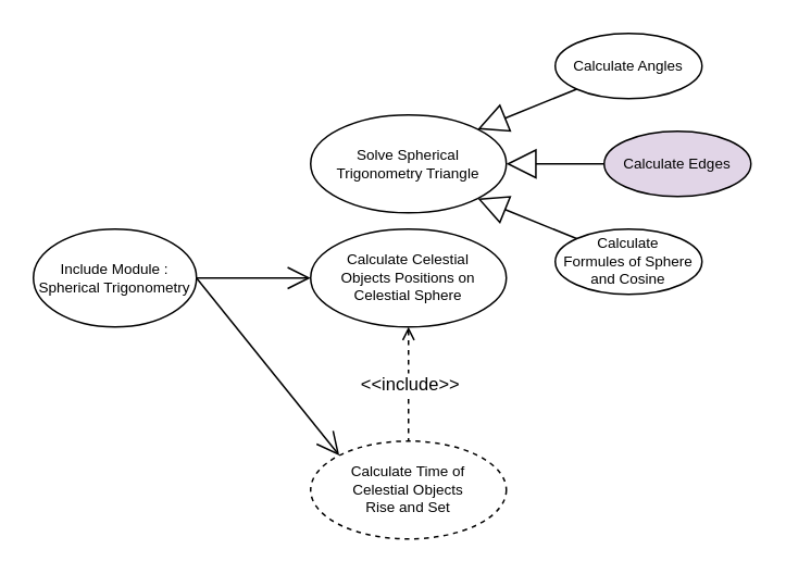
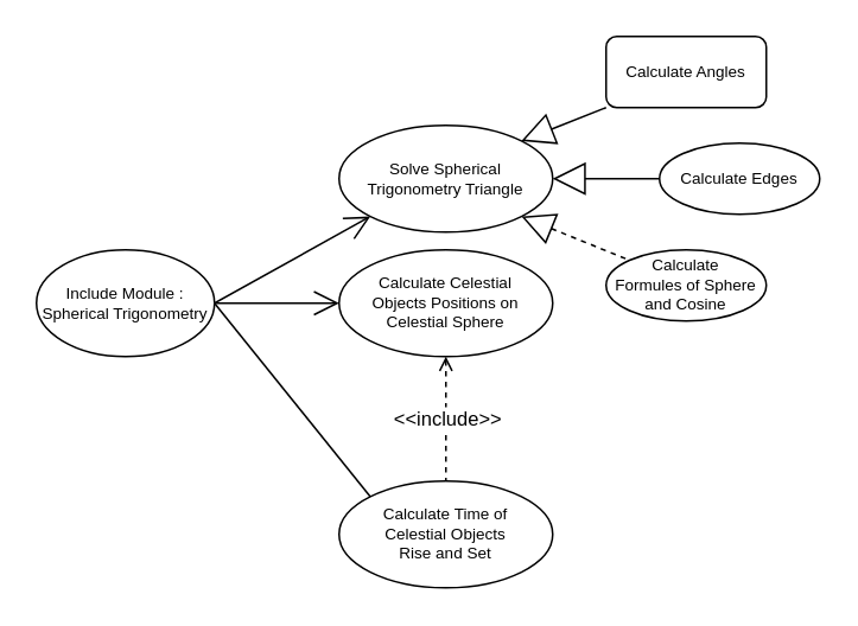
- <mxCell id="9" value="Calculate Angles" style="ellipse;whiteSpace=wrap;html=1;fontSize=9;" parent="1" vertex="1"><mxGeometry x="340" y="20" width="90" height="40" as="geometry" /></mxCell>
+ <mxCell id="9" value="Calculate Angles" style="whiteSpace=wrap;html=1;fontSize=9;rounded=1;" parent="1" vertex="1"><mxGeometry x="340" y="20" width="90" height="40" as="geometry" /></mxCell>
- <mxCell id="10" value="Calculate Edges" style="ellipse;whiteSpace=wrap;html=1;fontSize=9;fillColor=#e1d5e7;" parent="1" vertex="1"><mxGeometry x="370" y="80" width="90" height="40" as="geometry" /></mxCell>
+ <mxCell id="10" value="Calculate Edges" style="ellipse;whiteSpace=wrap;html=1;fontSize=9;" parent="1" vertex="1"><mxGeometry x="370" y="80" width="90" height="40" as="geometry" /></mxCell>
- <mxCell id="14" value="" style="endArrow=none;endSize=16;endFill=0;html=1;rounded=0;exitX=1;exitY=1;exitDx=0;exitDy=0;entryX=0;entryY=0;entryDx=0;entryDy=0;startArrow=block;startFill=0;targetPerimeterSpacing=0;sourcePerimeterSpacing=0;startSize=16;" parent="1" source="8" target="11" edge="1"><mxGeometry width="160" relative="1" as="geometry"><mxPoint x="310" y="169" as="sourcePoint" /><mxPoint x="400" y="180" as="targetPoint" /></mxGeometry></mxCell>
+ <mxCell id="14" value="" style="endArrow=none;endSize=16;endFill=0;html=1;rounded=0;exitX=1;exitY=1;exitDx=0;exitDy=0;entryX=0;entryY=0;entryDx=0;entryDy=0;startArrow=block;startFill=0;targetPerimeterSpacing=0;sourcePerimeterSpacing=0;startSize=16;dashed=1;" parent="1" source="8" target="11" edge="1"><mxGeometry width="160" relative="1" as="geometry"><mxPoint x="310" y="169" as="sourcePoint" /><mxPoint x="400" y="180" as="targetPoint" /></mxGeometry></mxCell>
+ <mxCell id="6" value="" style="endArrow=open;endFill=1;endSize=12;html=1;rounded=0;exitX=1;exitY=0.5;exitDx=0;exitDy=0;entryX=0;entryY=1;entryDx=0;entryDy=0;" parent="1" source="2" target="8" edge="1"><mxGeometry width="160" relative="1" as="geometry"><mxPoint x="120" y="70" as="sourcePoint" /><mxPoint x="207.574" y="121.213" as="targetPoint" /></mxGeometry></mxCell>
- <mxCell id="5" value="" style="endArrow=open;endFill=1;endSize=12;html=1;rounded=0;exitX=1;exitY=0.5;exitDx=0;exitDy=0;entryX=0;entryY=0;entryDx=0;entryDy=0;" parent="1" source="2" target="3" edge="1"><mxGeometry width="160" relative="1" as="geometry"><mxPoint x="110" y="70" as="sourcePoint" /><mxPoint x="200" y="30" as="targetPoint" /></mxGeometry></mxCell>
+ <mxCell id="5" value="" style="endArrow=none;endFill=1;endSize=12;html=1;rounded=0;exitX=1;exitY=0.5;exitDx=0;exitDy=0;entryX=0;entryY=0;entryDx=0;entryDy=0;" parent="1" source="2" target="3" edge="1"><mxGeometry width="160" relative="1" as="geometry"><mxPoint x="110" y="70" as="sourcePoint" /><mxPoint x="200" y="30" as="targetPoint" /></mxGeometry></mxCell>
- <mxCell id="3" value="Calculate Time of&lt;div&gt;Celestial Objects&lt;br&gt;&lt;div&gt;Rise and Set&lt;/div&gt;&lt;/div&gt;" style="ellipse;whiteSpace=wrap;html=1;fontSize=9;dashed=1;" parent="1" vertex="1"><mxGeometry x="190" y="270" width="120" height="60" as="geometry" /></mxCell>
+ <mxCell id="3" value="Calculate Time of&lt;div&gt;Celestial Objects&lt;br&gt;&lt;div&gt;Rise and Set&lt;/div&gt;&lt;/div&gt;" style="ellipse;whiteSpace=wrap;html=1;fontSize=9;" parent="1" vertex="1"><mxGeometry x="190" y="270" width="120" height="60" as="geometry" /></mxCell>
